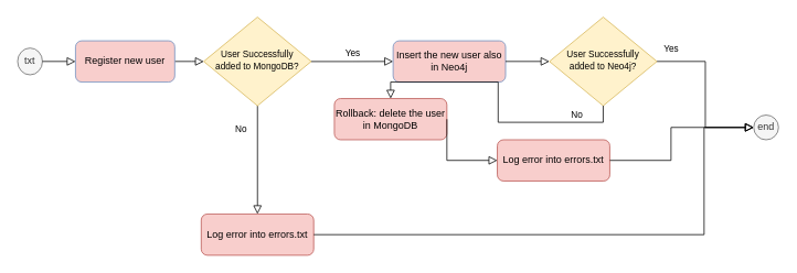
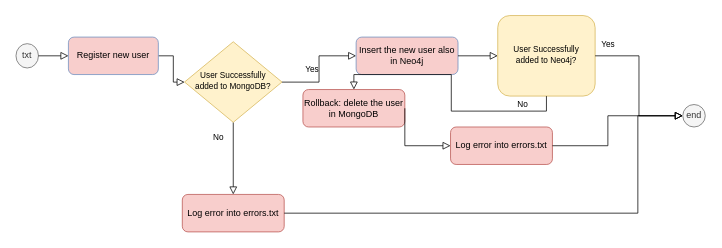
- <mxCell id="6" value="&lt;font style=&quot;font-size: 11px&quot;&gt;User Successfully added to MongoDB?&lt;/font&gt;" style="rhombus;whiteSpace=wrap;html=1;shadow=0;fontFamily=Helvetica;fontSize=12;align=center;strokeWidth=1;spacing=6;spacingTop=-4;fillColor=#fff2cc;strokeColor=#d6b656;" vertex="1" parent="1"><mxGeometry x="245" y="20.25" width="130" height="107.5" as="geometry" /></mxCell>
+ <mxCell id="6" value="&lt;font style=&quot;font-size: 11px&quot;&gt;User Successfully added to MongoDB?&lt;/font&gt;" style="rhombus;whiteSpace=wrap;html=1;shadow=0;fontFamily=Helvetica;fontSize=12;align=center;strokeWidth=1;spacing=6;spacingTop=-4;fillColor=#fff2cc;strokeColor=#d6b656;" vertex="1" parent="1"><mxGeometry x="245" y="55.25" width="130" height="107.5" as="geometry" /></mxCell>
- <mxCell id="11" value="&lt;font style=&quot;font-size: 11px&quot;&gt;User Successfully added to Neo4j?&lt;/font&gt;" style="rhombus;whiteSpace=wrap;html=1;shadow=0;fontFamily=Helvetica;fontSize=12;align=center;strokeWidth=1;spacing=6;spacingTop=-4;fillColor=#fff2cc;strokeColor=#d6b656;" vertex="1" parent="1"><mxGeometry x="663" y="20.25" width="130" height="107.5" as="geometry" /></mxCell>
+ <mxCell id="11" value="&lt;font style=&quot;font-size: 11px&quot;&gt;User Successfully added to Neo4j?&lt;/font&gt;" style="whiteSpace=wrap;html=1;shadow=0;fontFamily=Helvetica;fontSize=12;align=center;strokeWidth=1;spacing=6;spacingTop=-4;fillColor=#fff2cc;strokeColor=#d6b656;rounded=1;" vertex="1" parent="1"><mxGeometry x="663" y="20.25" width="130" height="107.5" as="geometry" /></mxCell>
